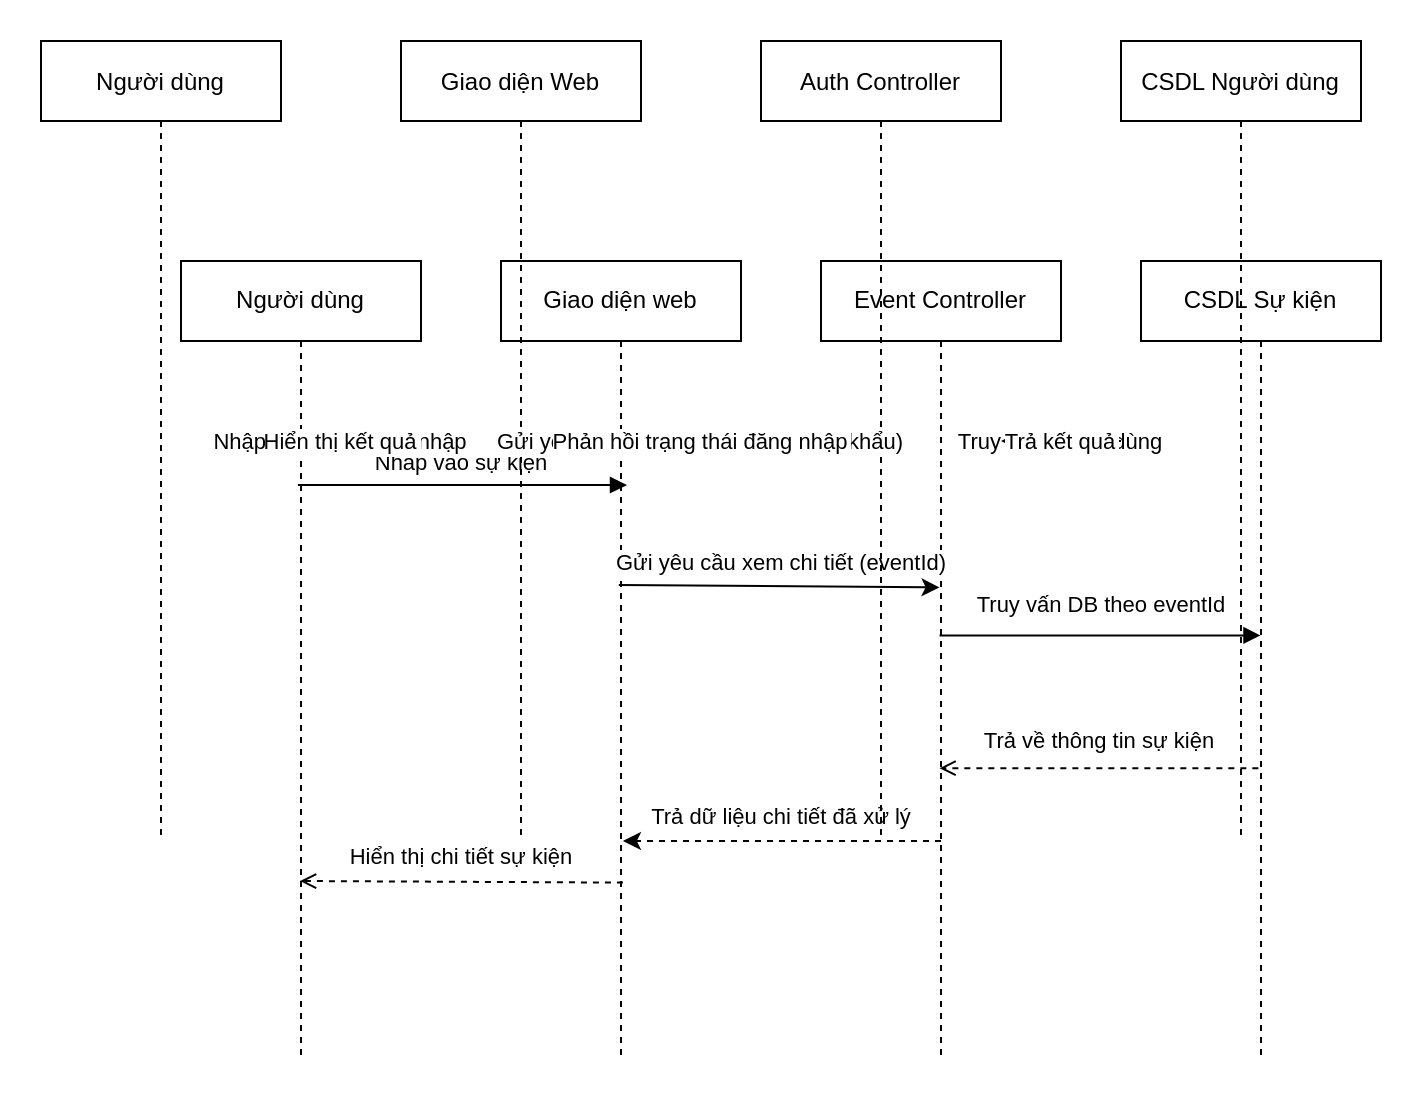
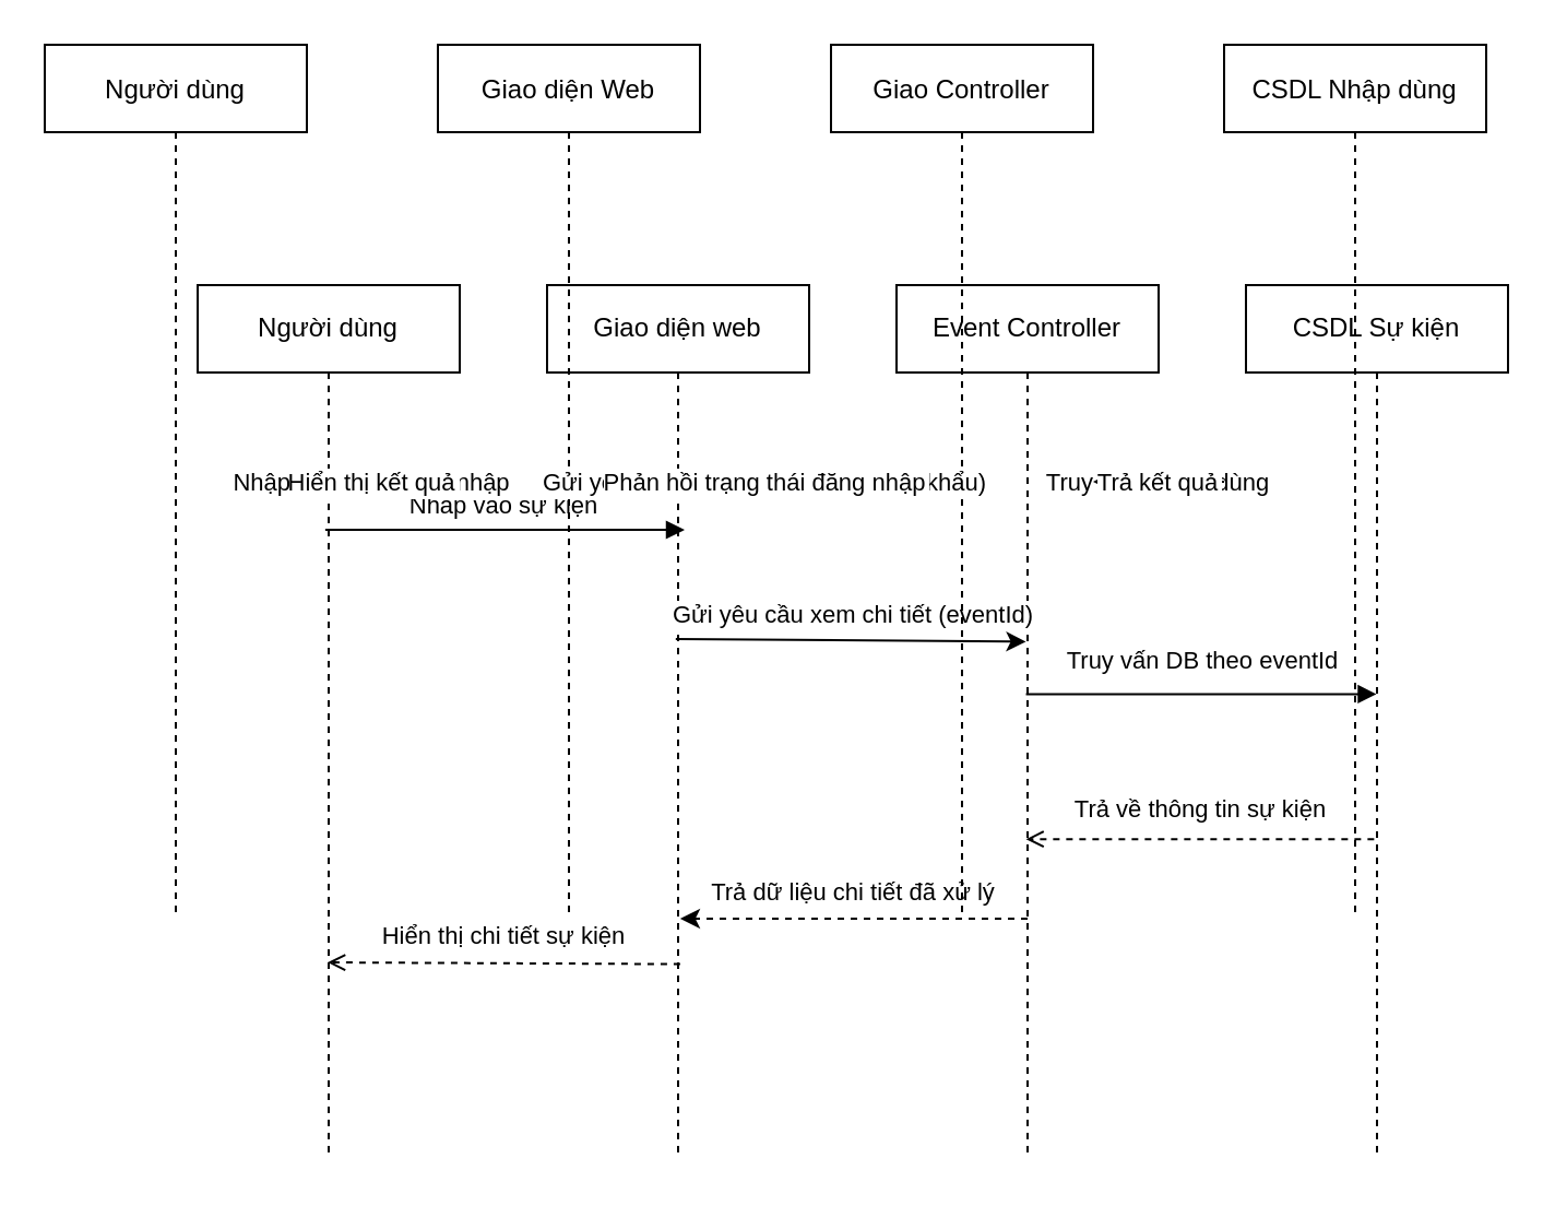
- <mxCell id="22" value="Auth Controller" style="shape=umlLifeline;" vertex="1" parent="1"><mxGeometry x="380" y="20" width="120" height="400" as="geometry" /></mxCell>
+ <mxCell id="22" value="Giao Controller" style="shape=umlLifeline;" vertex="1" parent="1"><mxGeometry x="380" y="20" width="120" height="400" as="geometry" /></mxCell>
- <mxCell id="23" value="CSDL Người dùng" style="shape=umlLifeline;" vertex="1" parent="1"><mxGeometry x="560" y="20" width="120" height="400" as="geometry" /></mxCell>
+ <mxCell id="23" value="CSDL Nhập dùng" style="shape=umlLifeline;" vertex="1" parent="1"><mxGeometry x="560" y="20" width="120" height="400" as="geometry" /></mxCell>
